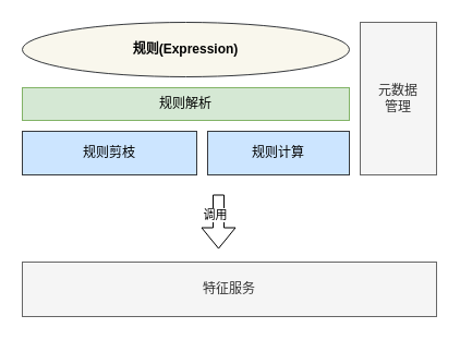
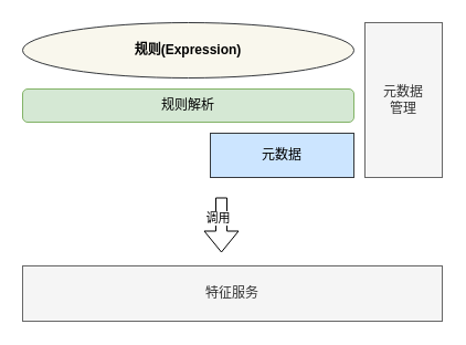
- <mxCell id="3" value="规则解析" style="rounded=0;whiteSpace=wrap;html=1;fillColor=#d5e8d4;strokeColor=#82b366;" vertex="1" parent="1"><mxGeometry x="20" y="80" width="300" height="30" as="geometry" /></mxCell>
+ <mxCell id="3" value="规则解析" style="whiteSpace=wrap;html=1;fillColor=#d5e8d4;strokeColor=#82b366;rounded=1;" vertex="1" parent="1"><mxGeometry x="20" y="80" width="300" height="30" as="geometry" /></mxCell>
- <mxCell id="5" value="规则剪枝" style="rounded=0;whiteSpace=wrap;html=1;fillColor=#cce5ff;strokeColor=#36393d;" vertex="1" parent="1"><mxGeometry x="20" y="120" width="160" height="40" as="geometry" /></mxCell>
- <mxCell id="6" value="规则计算" style="rounded=0;whiteSpace=wrap;html=1;fillColor=#cce5ff;strokeColor=#36393d;" vertex="1" parent="1"><mxGeometry x="190" y="120" width="130" height="40" as="geometry" /></mxCell>
+ <mxCell id="6" value="元数据" style="rounded=0;whiteSpace=wrap;html=1;fillColor=#cce5ff;strokeColor=#36393d;" vertex="1" parent="1"><mxGeometry x="190" y="120" width="130" height="40" as="geometry" /></mxCell>
